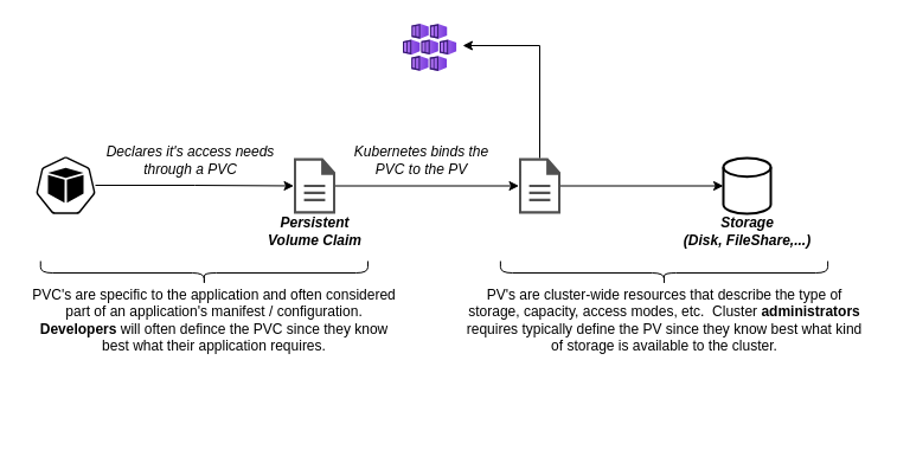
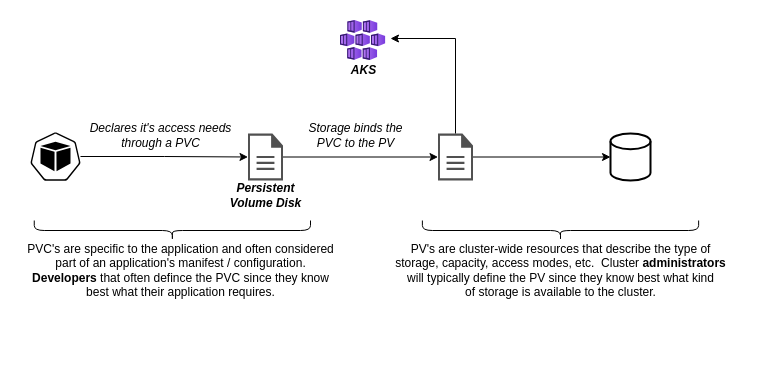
+ <mxCell id="14" value="&lt;b&gt;&lt;i&gt;AKS&lt;/i&gt;&lt;/b&gt;" style="text;html=1;align=center;verticalAlign=middle;resizable=0;points=[];autosize=1;" parent="12" vertex="1"><mxGeometry x="2.66" y="40" width="40" height="20" as="geometry" /></mxCell>
- <mxCell id="20" value="&lt;i&gt;Kubernetes binds the &lt;br&gt;PVC to the PV&lt;br&gt;&lt;/i&gt;" style="text;html=1;align=center;verticalAlign=middle;resizable=0;points=[];autosize=1;" parent="1" vertex="1"><mxGeometry x="290" y="120" width="130" height="30" as="geometry" /></mxCell>
+ <mxCell id="20" value="&lt;i&gt;Storage binds the &lt;br&gt;PVC to the PV&lt;br&gt;&lt;/i&gt;" style="text;html=1;align=center;verticalAlign=middle;resizable=0;points=[];autosize=1;" parent="1" vertex="1"><mxGeometry x="290" y="120" width="130" height="30" as="geometry" /></mxCell>
- <mxCell id="10" value="&lt;b&gt;&lt;i&gt;Persistent&lt;br&gt;Volume Claim&lt;/i&gt;&lt;/b&gt;" style="text;html=1;align=center;verticalAlign=middle;resizable=0;points=[];autosize=1;" parent="8" vertex="1"><mxGeometry x="-10" y="47" width="90" height="30" as="geometry" /></mxCell>
+ <mxCell id="10" value="&lt;b&gt;&lt;i&gt;Persistent&lt;br&gt;Volume Disk&lt;/i&gt;&lt;/b&gt;" style="text;html=1;align=center;verticalAlign=middle;resizable=0;points=[];autosize=1;" parent="8" vertex="1"><mxGeometry x="-10" y="47" width="90" height="30" as="geometry" /></mxCell>
- <mxCell id="6" value="&lt;b&gt;&lt;i&gt;Storage&lt;br&gt;(Disk, FileShare,...)&lt;br&gt;&lt;/i&gt;&lt;/b&gt;" style="text;html=1;align=center;verticalAlign=middle;resizable=0;points=[];autosize=1;" parent="4" vertex="1"><mxGeometry y="47" width="120" height="30" as="geometry" /></mxCell>
- <mxCell id="22" value="PVC's are specific to the application and often considered &lt;br&gt;part of an application's manifest / configuration.&lt;br&gt;&lt;b&gt;Developers&lt;/b&gt; will often defince the PVC since they know&lt;br&gt;best what their application requires." style="text;html=1;align=center;verticalAlign=middle;resizable=0;points=[];autosize=1;" parent="1" vertex="1"><mxGeometry x="20" y="240" width="320" height="60" as="geometry" /></mxCell>
+ <mxCell id="22" value="PVC's are specific to the application and often considered &lt;br&gt;part of an application's manifest / configuration.&lt;br&gt;&lt;b&gt;Developers&lt;/b&gt; that often defince the PVC since they know&lt;br&gt;best what their application requires." style="text;html=1;align=center;verticalAlign=middle;resizable=0;points=[];autosize=1;" parent="1" vertex="1"><mxGeometry x="20" y="240" width="320" height="60" as="geometry" /></mxCell>
- <mxCell id="24" value="PV's are cluster-wide resources that describe the type of&lt;br&gt;storage, capacity, access modes, etc.&amp;nbsp; Cluster &lt;b&gt;administrators&lt;/b&gt;&lt;br&gt;requires typically define the PV since they know best what kind&lt;br&gt;of storage is available to the cluster." style="text;html=1;align=center;verticalAlign=middle;resizable=0;points=[];autosize=1;" parent="1" vertex="1"><mxGeometry x="385" y="240" width="350" height="60" as="geometry" /></mxCell>
+ <mxCell id="24" value="PV's are cluster-wide resources that describe the type of&lt;br&gt;storage, capacity, access modes, etc.&amp;nbsp; Cluster &lt;b&gt;administrators&lt;/b&gt;&lt;br&gt;will typically define the PV since they know best what kind&lt;br&gt;of storage is available to the cluster." style="text;html=1;align=center;verticalAlign=middle;resizable=0;points=[];autosize=1;" parent="1" vertex="1"><mxGeometry x="385" y="240" width="350" height="60" as="geometry" /></mxCell>
